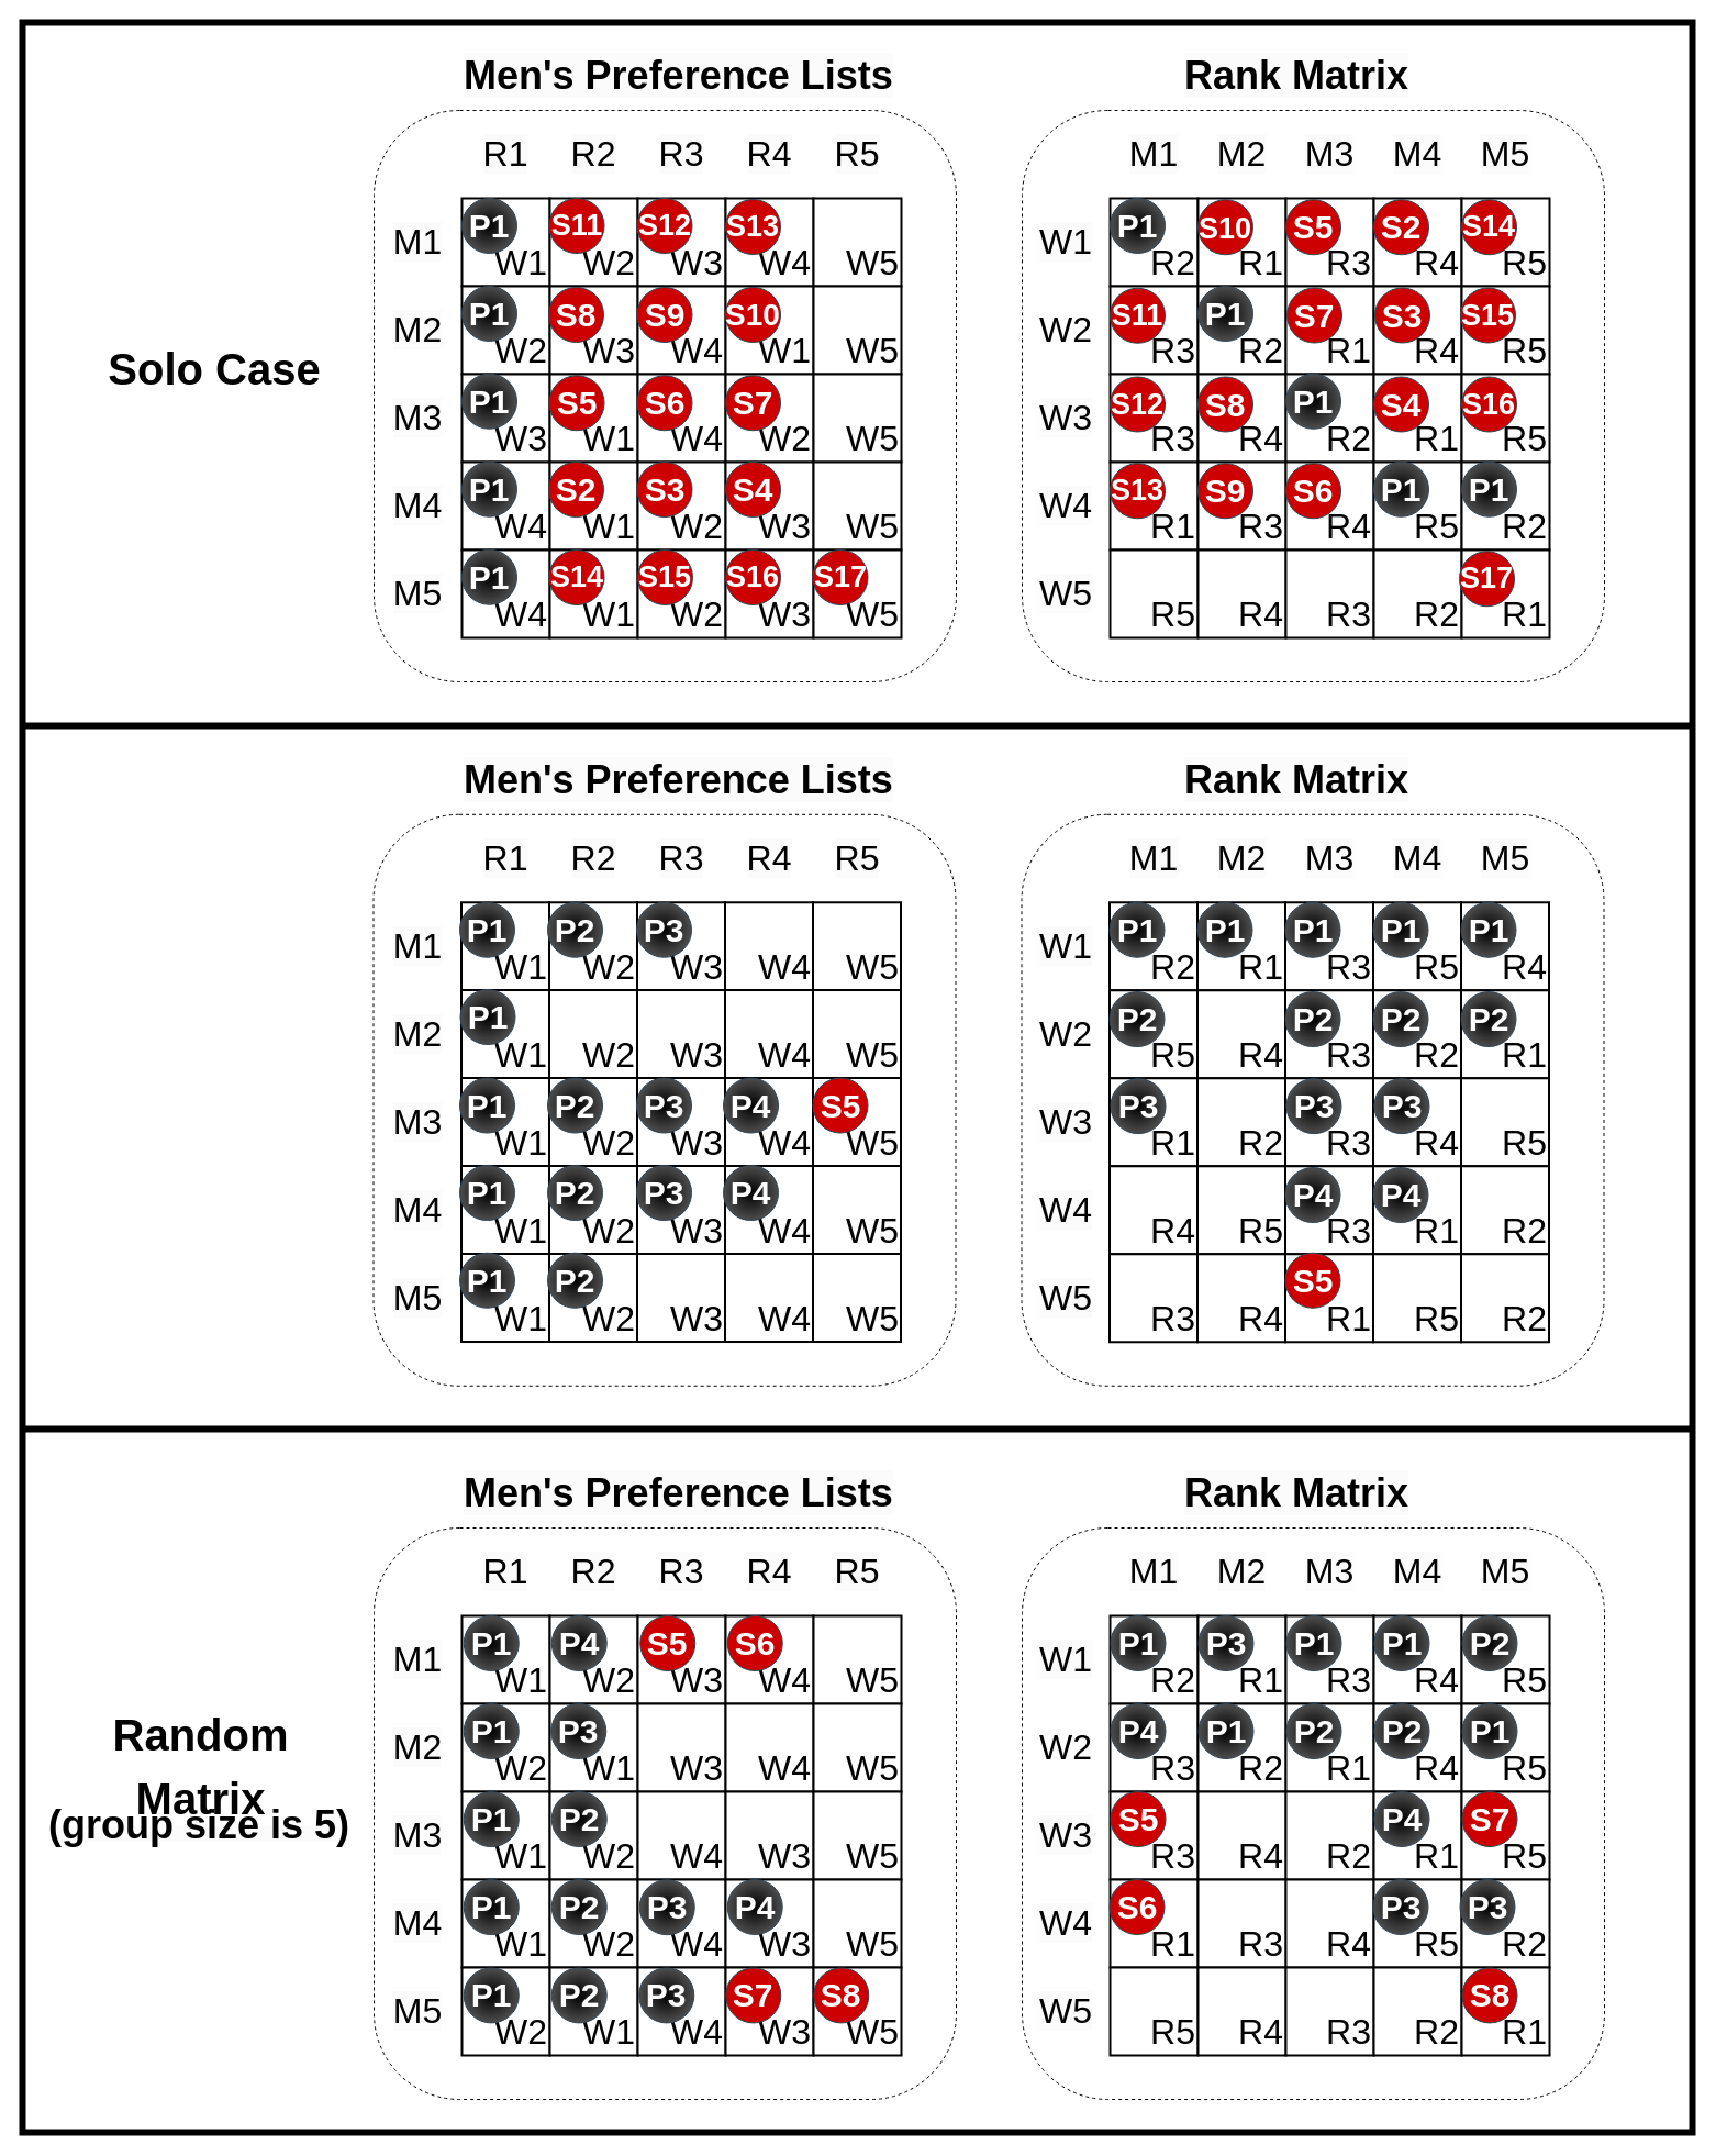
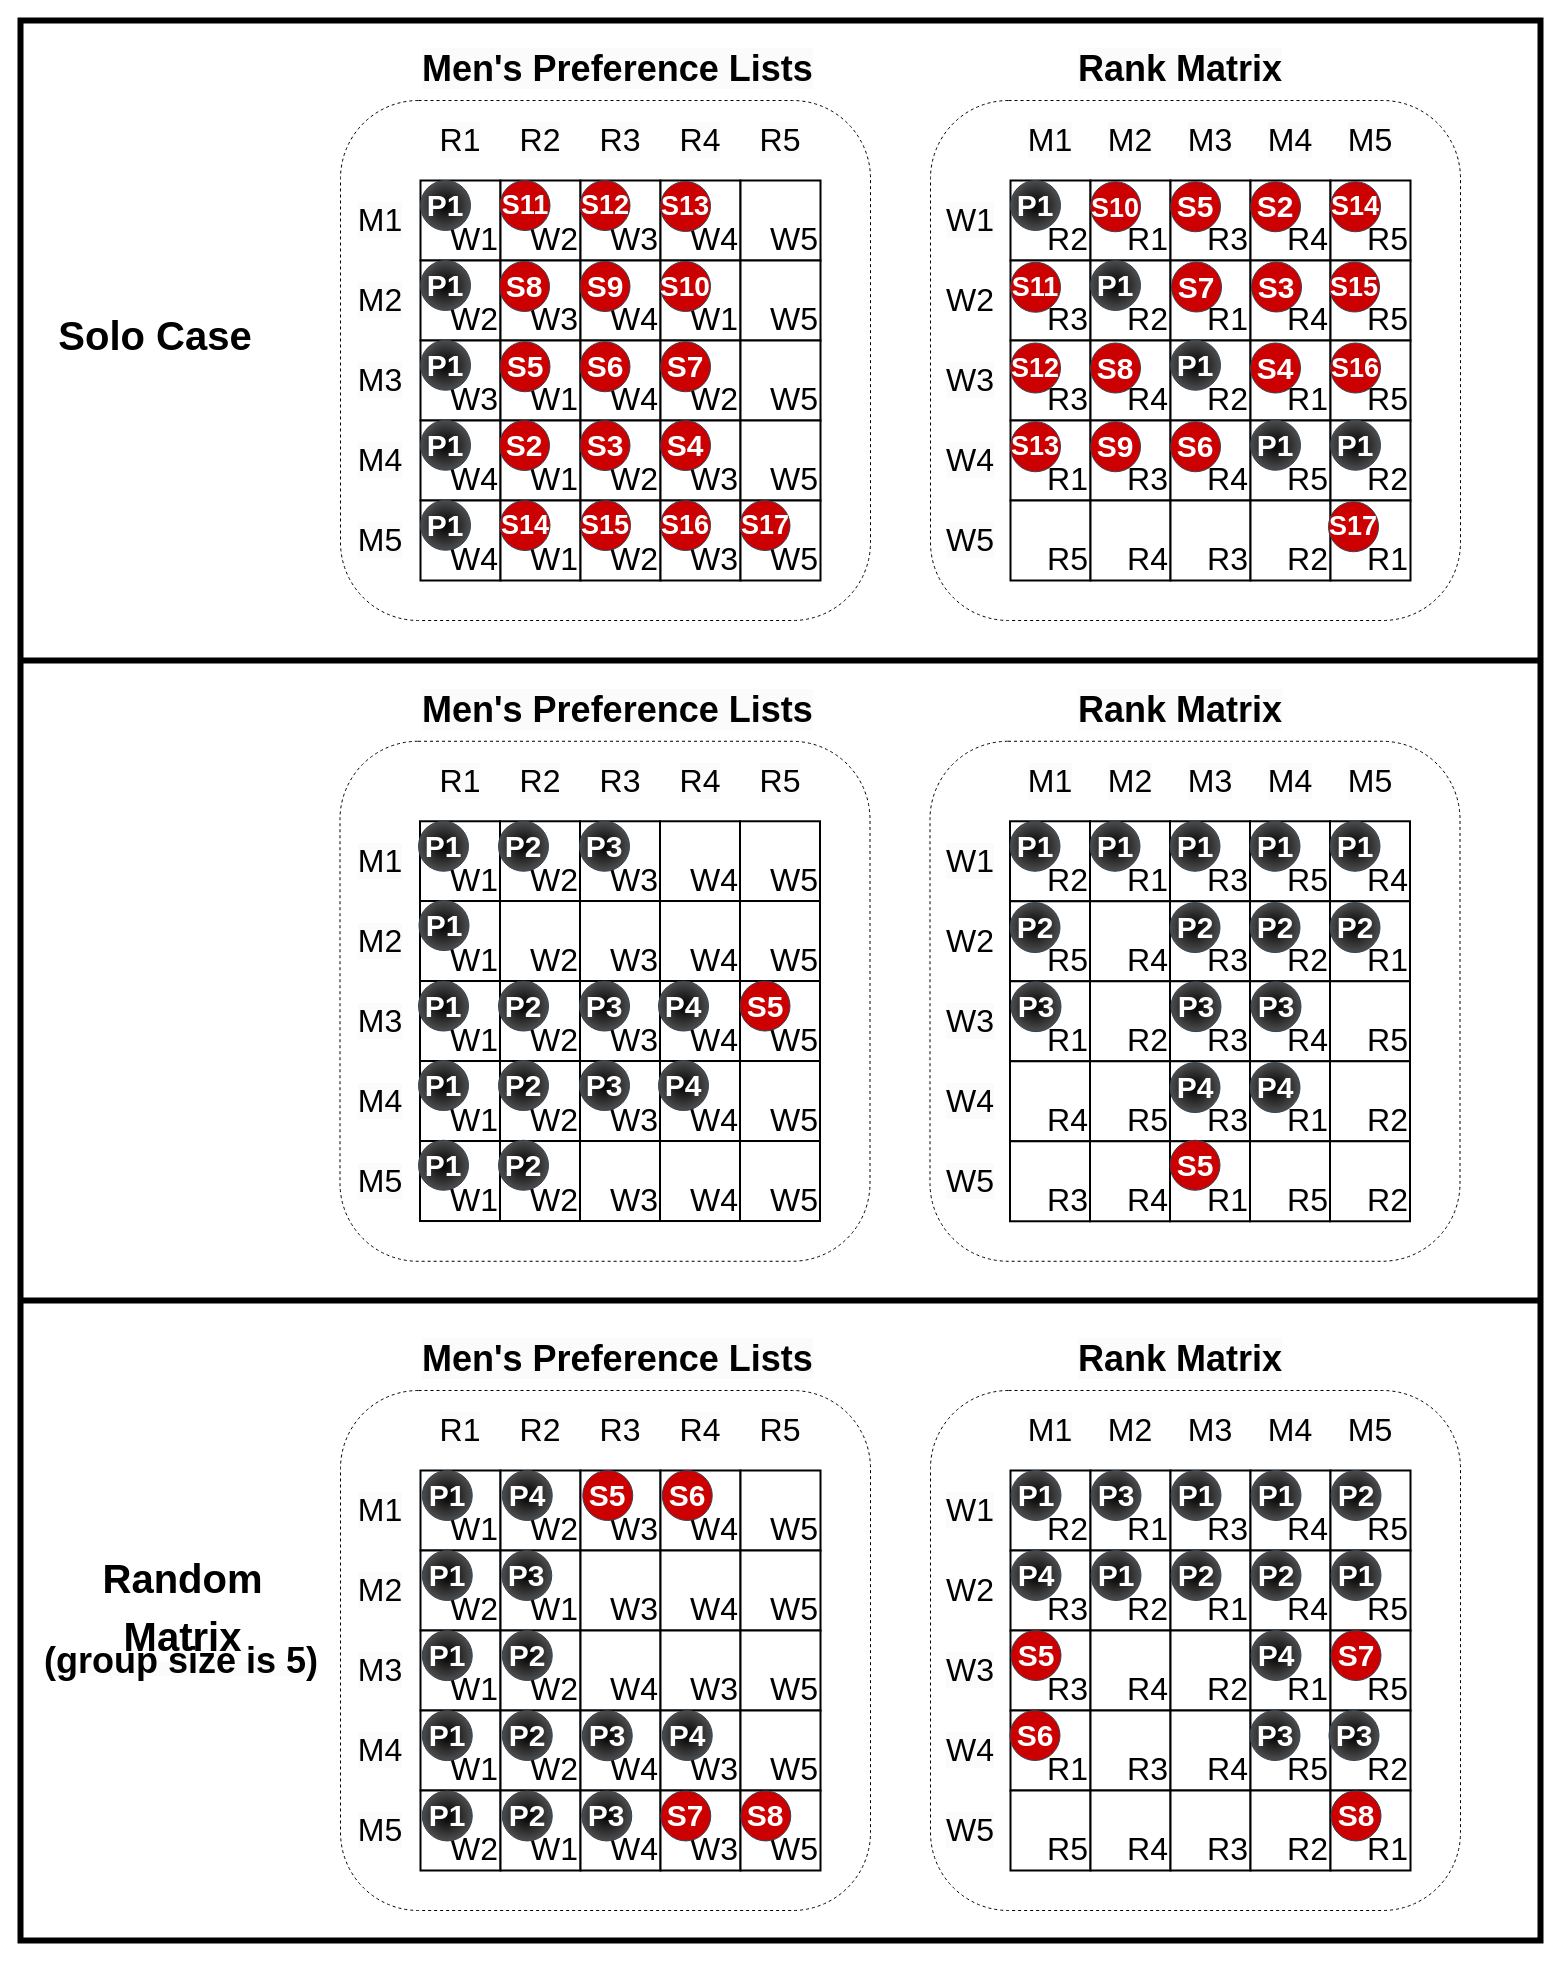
- <mxCell id="3" value="&lt;font size=&quot;1&quot; style=&quot;&quot;&gt;&lt;b style=&quot;font-size: 40px;&quot;&gt;Solo Case&lt;/b&gt;&lt;/font&gt;" style="text;strokeColor=none;align=center;fillColor=none;html=1;verticalAlign=middle;whiteSpace=wrap;rounded=0;fontSize=48;" parent="1" vertex="1"><mxGeometry x="75" y="292.5" width="240" height="80" as="geometry" /></mxCell>
+ <mxCell id="3" value="&lt;font size=&quot;1&quot; style=&quot;&quot;&gt;&lt;b style=&quot;font-size: 40px;&quot;&gt;Solo Case&lt;/b&gt;&lt;/font&gt;" style="text;strokeColor=none;align=center;fillColor=none;html=1;verticalAlign=middle;whiteSpace=wrap;rounded=0;fontSize=48;" parent="1" vertex="1"><mxGeometry x="35" y="292.5" width="240" height="80" as="geometry" /></mxCell>
